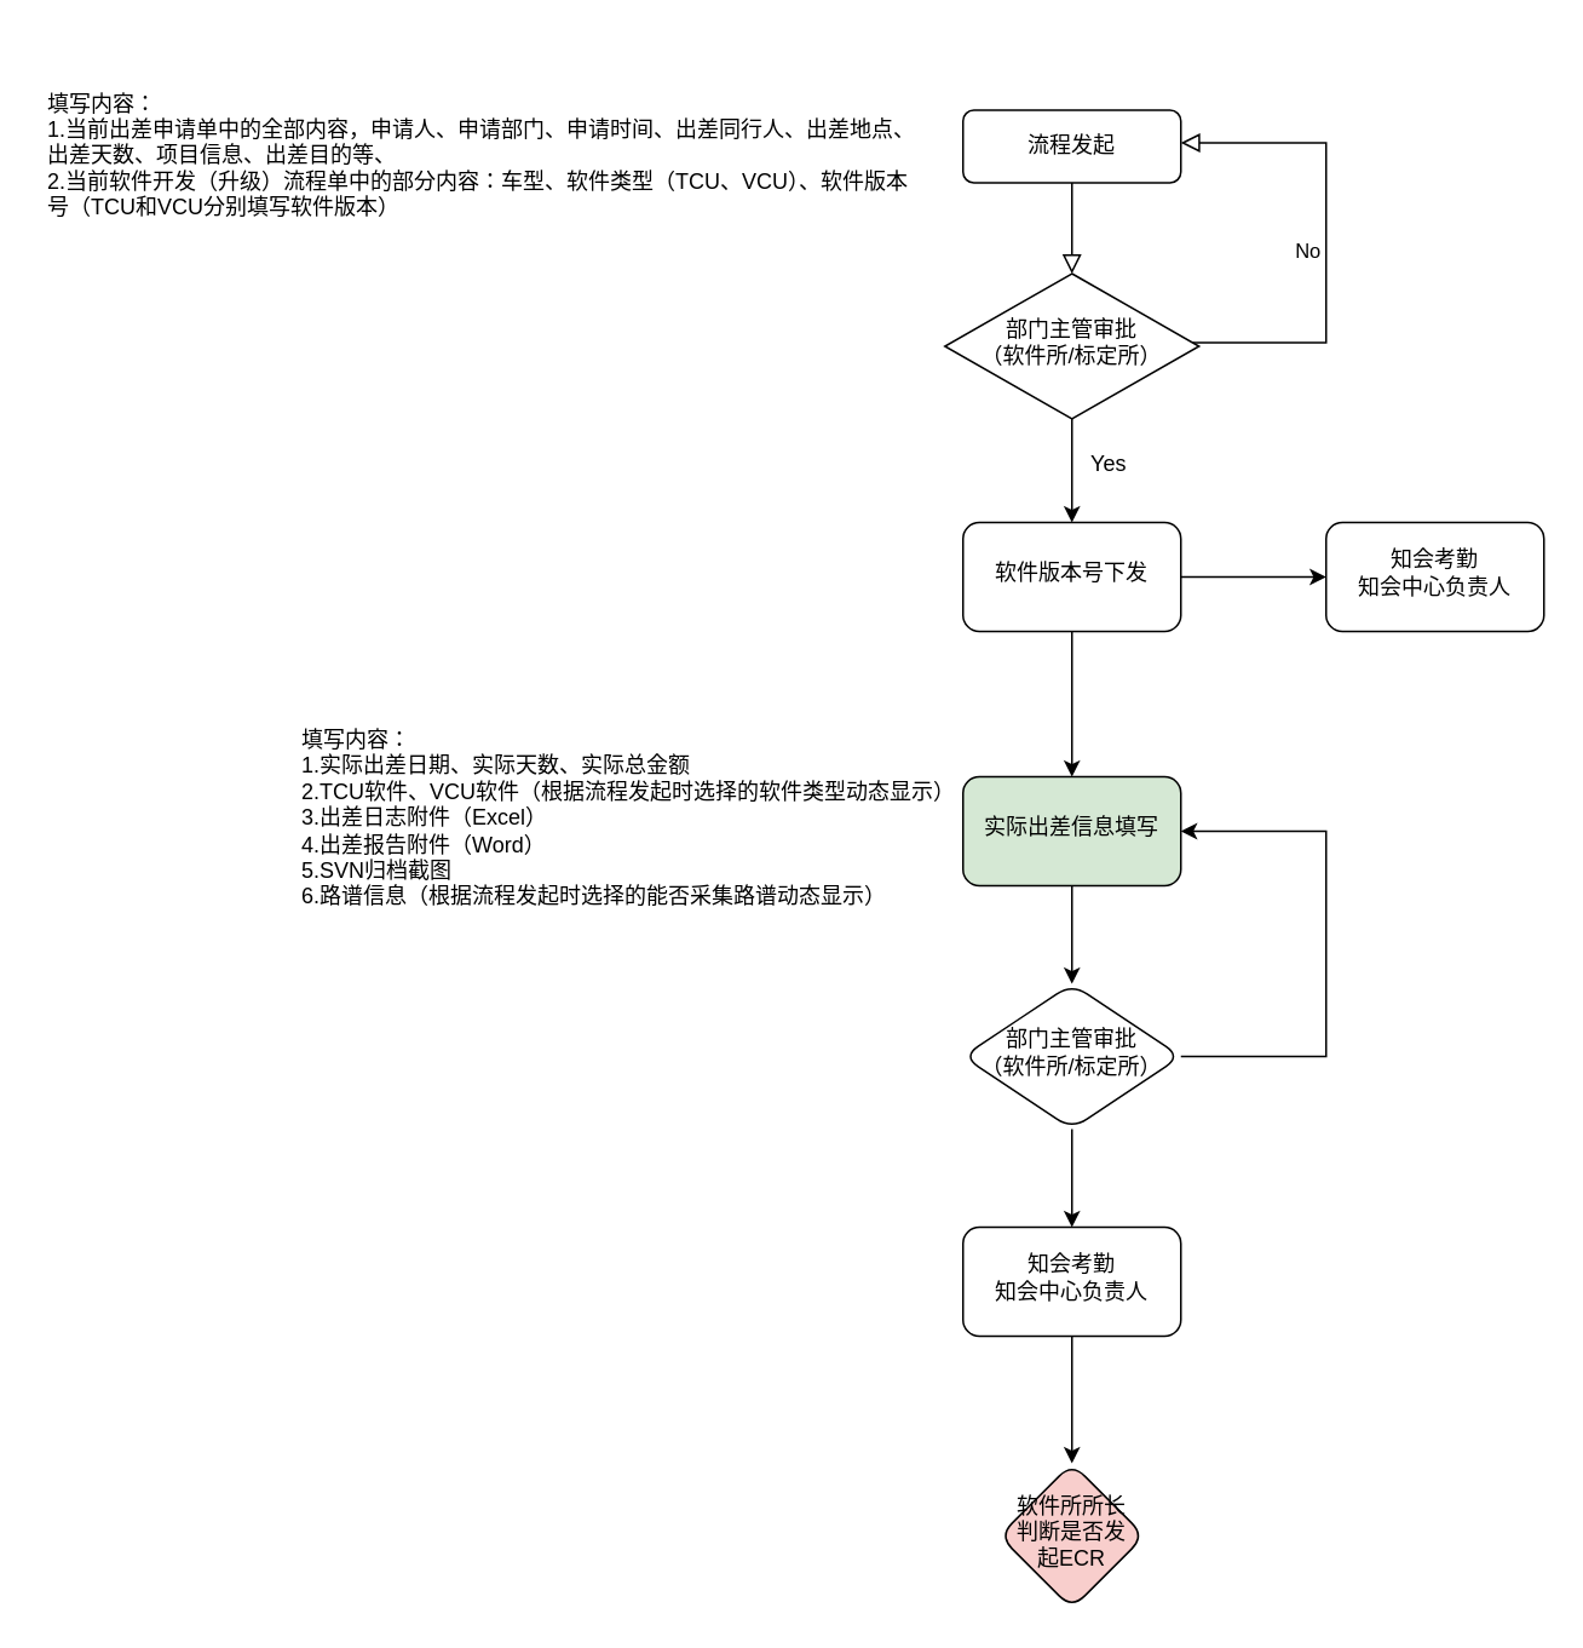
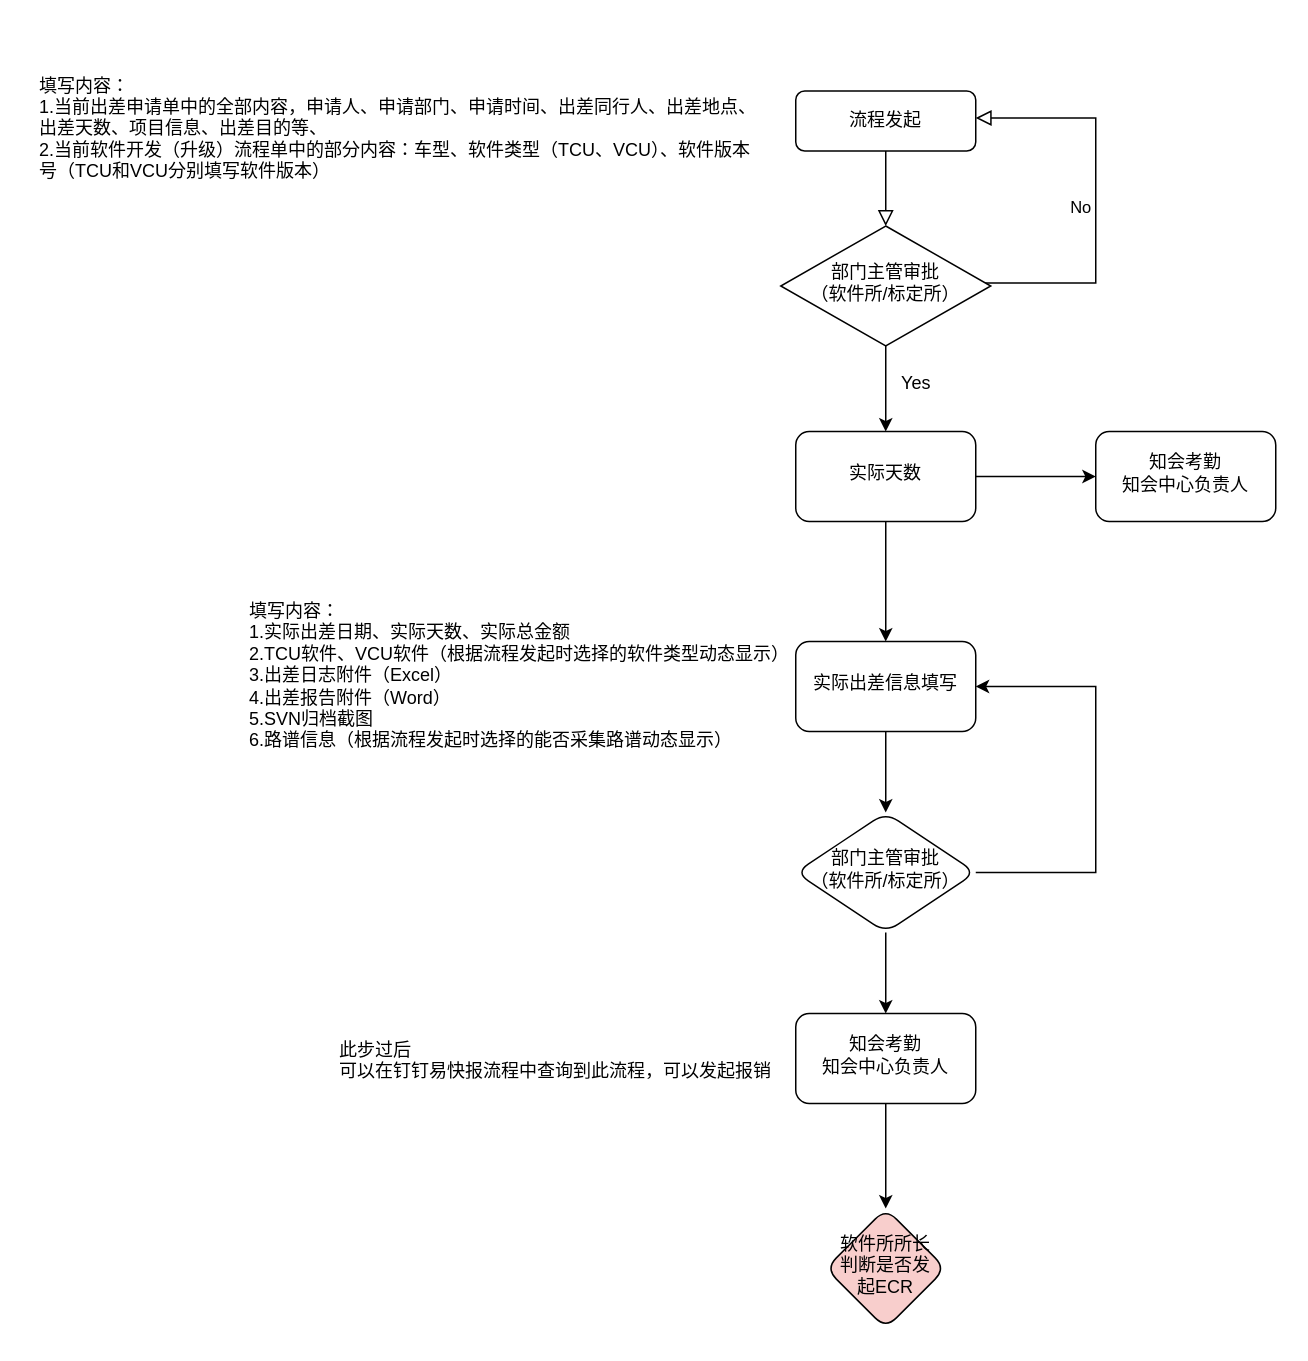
- <mxCell id="10" value="软件版本号下发" style="rounded=1;whiteSpace=wrap;html=1;shadow=0;strokeWidth=1;spacing=6;spacingTop=-4;" vertex="1" parent="1"><mxGeometry x="530" y="287" width="120" height="60" as="geometry" /></mxCell>
+ <mxCell id="10" value="实际天数" style="rounded=1;whiteSpace=wrap;html=1;shadow=0;strokeWidth=1;spacing=6;spacingTop=-4;" vertex="1" parent="1"><mxGeometry x="530" y="287" width="120" height="60" as="geometry" /></mxCell>
- <mxCell id="14" value="实际出差信息填写" style="whiteSpace=wrap;html=1;rounded=1;shadow=0;strokeWidth=1;spacing=6;spacingTop=-4;fillColor=#d5e8d4;" vertex="1" parent="1"><mxGeometry x="530" y="427" width="120" height="60" as="geometry" /></mxCell>
+ <mxCell id="14" value="实际出差信息填写" style="whiteSpace=wrap;html=1;rounded=1;shadow=0;strokeWidth=1;spacing=6;spacingTop=-4;" vertex="1" parent="1"><mxGeometry x="530" y="427" width="120" height="60" as="geometry" /></mxCell>
+ <mxCell id="21" value="此步过后&lt;div&gt;可以在钉钉易快报流程中查询到此流程，可以发起报销&lt;br&gt;&lt;div&gt;&lt;br&gt;&lt;div&gt;&lt;br&gt;&lt;/div&gt;&lt;/div&gt;&lt;/div&gt;" style="text;strokeColor=none;fillColor=none;align=left;verticalAlign=middle;spacingLeft=4;spacingRight=4;overflow=hidden;points=[[0,0.5],[1,0.5]];portConstraint=eastwest;rotatable=0;whiteSpace=wrap;html=1;" vertex="1" parent="1"><mxGeometry x="220" y="690" width="300" height="30" as="geometry" /></mxCell>
